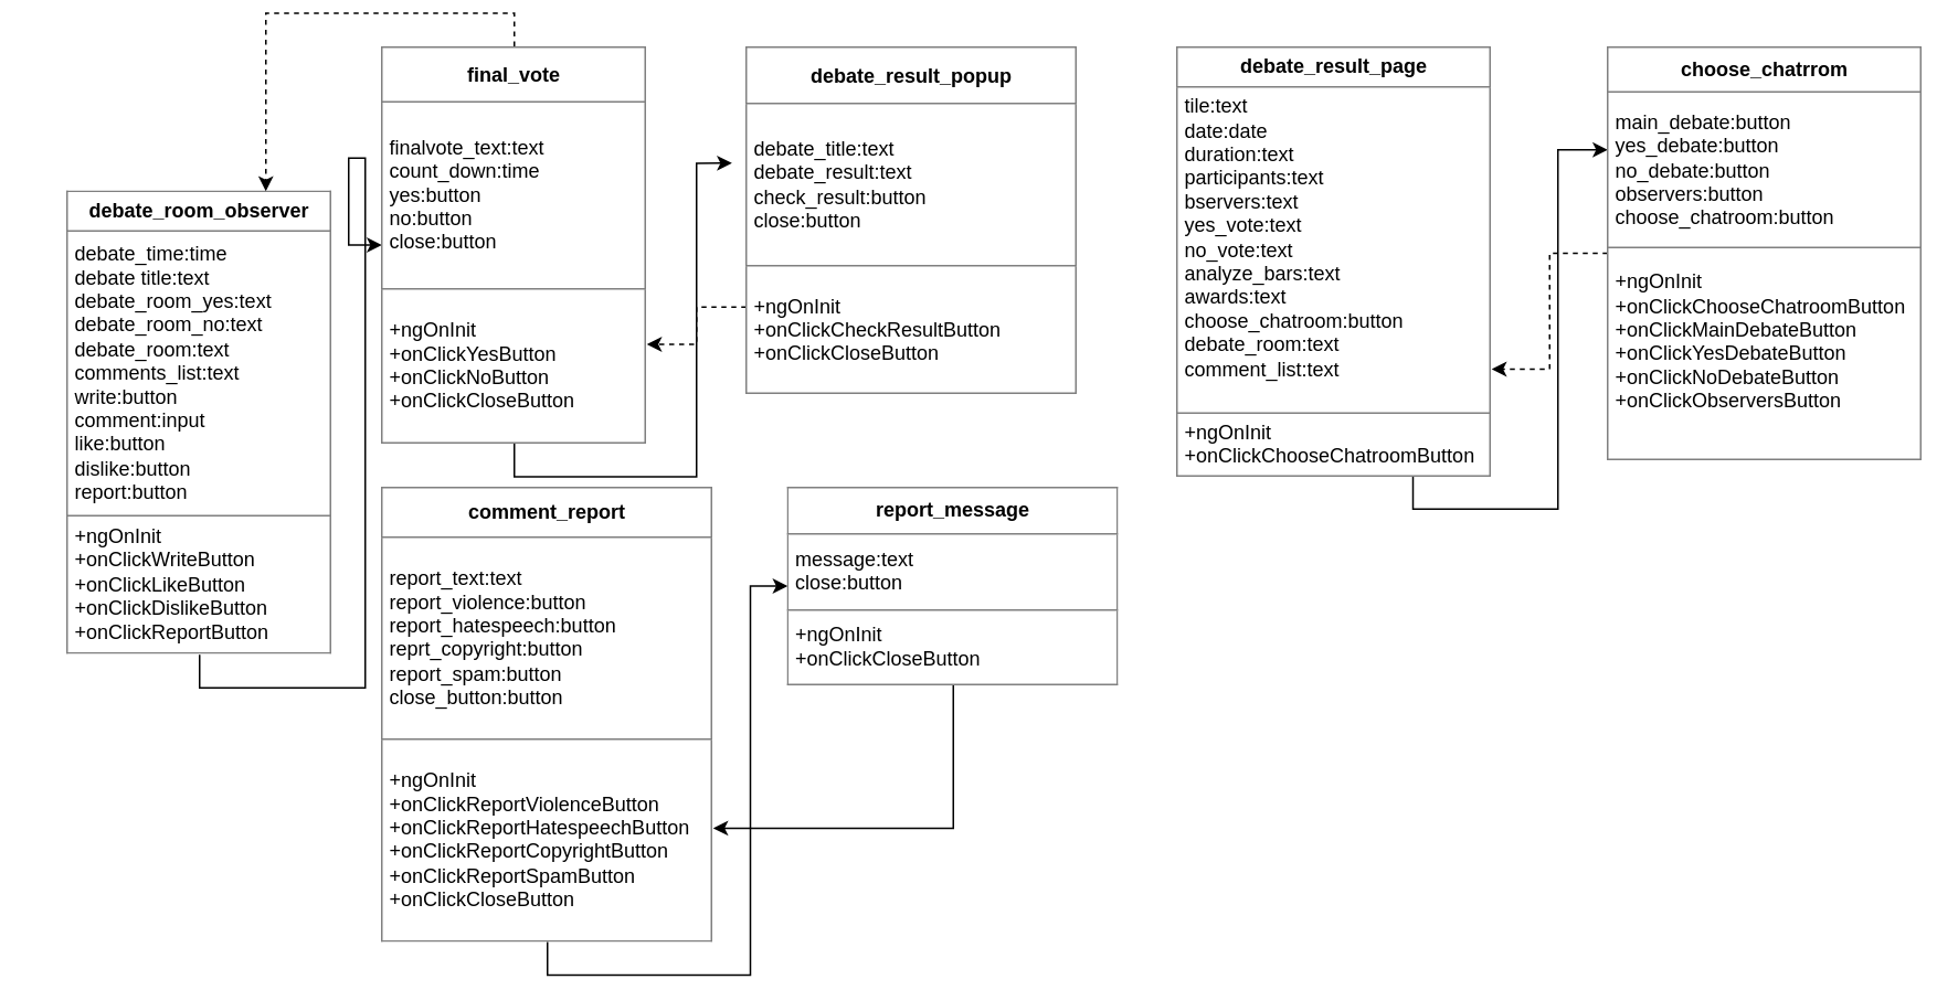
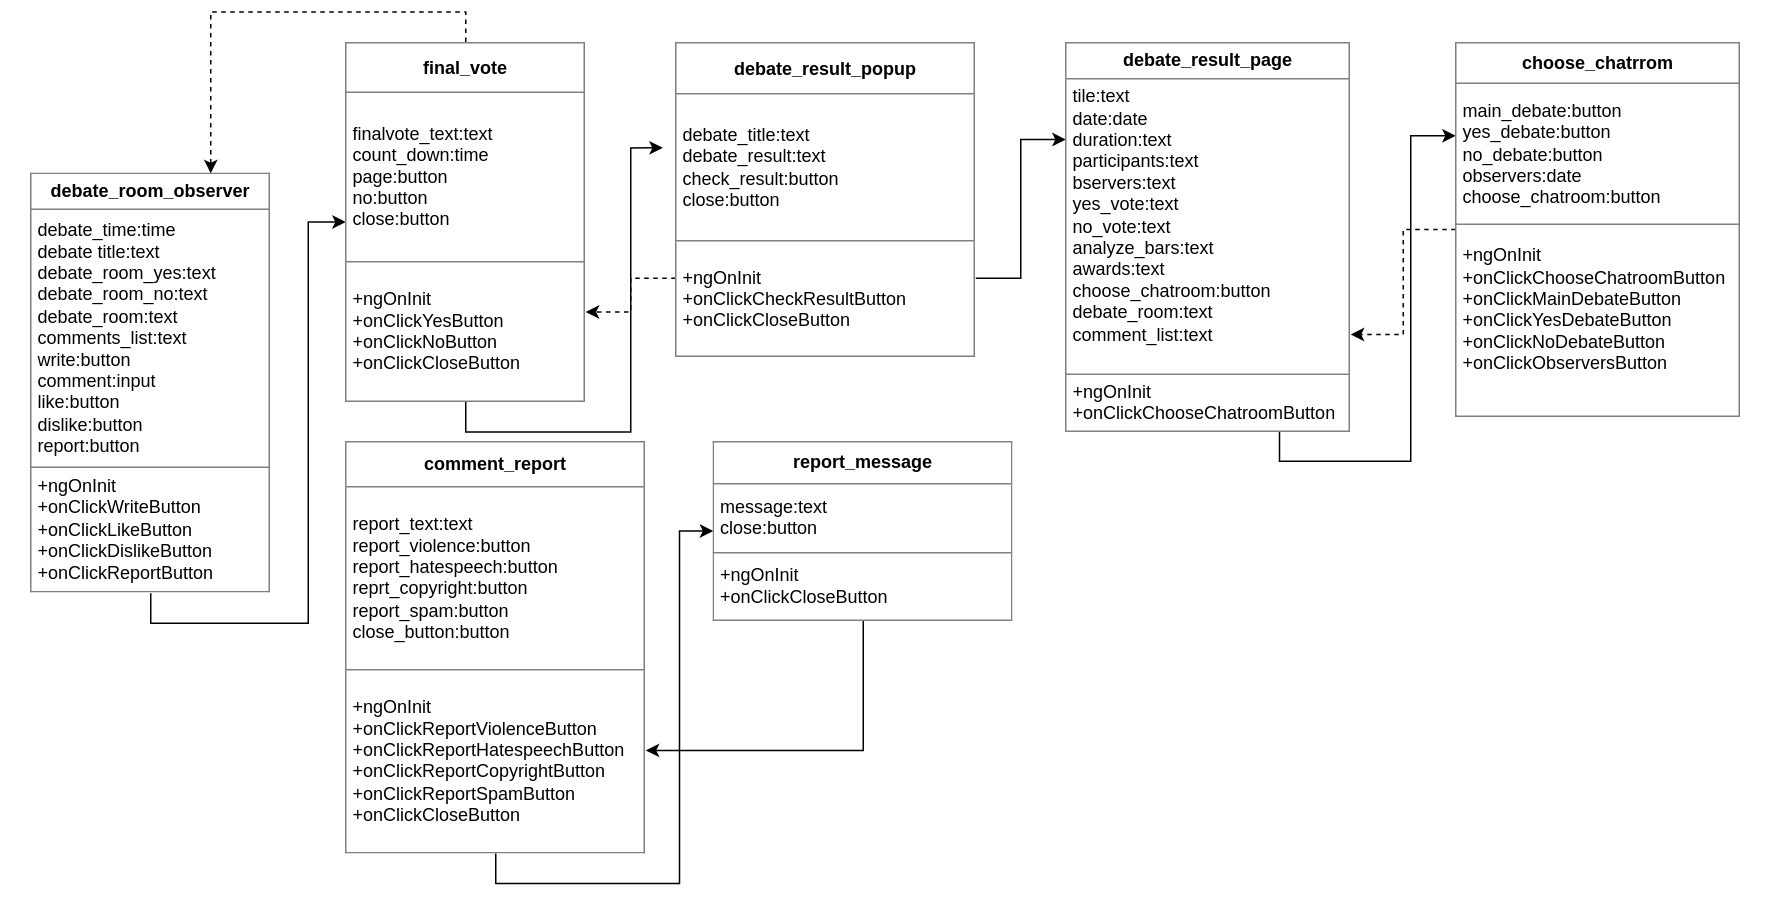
- <mxCell id="11" value="&lt;table border=&quot;1&quot; width=&quot;100%&quot; cellpadding=&quot;4&quot; style=&quot;width: 100% ; height: 100% ; border-collapse: collapse&quot;&gt;&lt;tbody&gt;&lt;tr&gt;&lt;th align=&quot;center&quot;&gt;final_vote&lt;br&gt;&lt;/th&gt;&lt;/tr&gt;&lt;tr&gt;&lt;td align=&quot;center&quot;&gt;&lt;div style=&quot;text-align: left&quot;&gt;finalvote_text:text&lt;/div&gt;&lt;div style=&quot;text-align: left&quot;&gt;count_down:time&lt;/div&gt;&lt;div style=&quot;text-align: left&quot;&gt;yes:button&lt;/div&gt;&lt;div style=&quot;text-align: left&quot;&gt;no:button&lt;/div&gt;&lt;div style=&quot;text-align: left&quot;&gt;close:button&lt;/div&gt;&lt;/td&gt;&lt;/tr&gt;&lt;tr&gt;&lt;td align=&quot;center&quot;&gt;&lt;div style=&quot;text-align: left&quot;&gt;+ngOnInit&lt;br&gt;&lt;/div&gt;&lt;div style=&quot;text-align: left&quot;&gt;+onClickYesButton&lt;/div&gt;&lt;div style=&quot;text-align: left&quot;&gt;+onClickNoButton&lt;/div&gt;&lt;div style=&quot;text-align: left&quot;&gt;+onClickCloseButton&lt;/div&gt;&lt;/td&gt;&lt;/tr&gt;&lt;/tbody&gt;&lt;/table&gt;" parent="1" style="text;html=1;strokeColor=none;fillColor=none;overflow=fill;align=left;" vertex="1"><mxGeometry as="geometry" x="230" y="20.5" width="160" height="240" /></mxCell>
+ <mxCell id="11" value="&lt;table border=&quot;1&quot; width=&quot;100%&quot; cellpadding=&quot;4&quot; style=&quot;width: 100% ; height: 100% ; border-collapse: collapse&quot;&gt;&lt;tbody&gt;&lt;tr&gt;&lt;th align=&quot;center&quot;&gt;final_vote&lt;br&gt;&lt;/th&gt;&lt;/tr&gt;&lt;tr&gt;&lt;td align=&quot;center&quot;&gt;&lt;div style=&quot;text-align: left&quot;&gt;finalvote_text:text&lt;/div&gt;&lt;div style=&quot;text-align: left&quot;&gt;count_down:time&lt;/div&gt;&lt;div style=&quot;text-align: left&quot;&gt;page:button&lt;/div&gt;&lt;div style=&quot;text-align: left&quot;&gt;no:button&lt;/div&gt;&lt;div style=&quot;text-align: left&quot;&gt;close:button&lt;/div&gt;&lt;/td&gt;&lt;/tr&gt;&lt;tr&gt;&lt;td align=&quot;center&quot;&gt;&lt;div style=&quot;text-align: left&quot;&gt;+ngOnInit&lt;br&gt;&lt;/div&gt;&lt;div style=&quot;text-align: left&quot;&gt;+onClickYesButton&lt;/div&gt;&lt;div style=&quot;text-align: left&quot;&gt;+onClickNoButton&lt;/div&gt;&lt;div style=&quot;text-align: left&quot;&gt;+onClickCloseButton&lt;/div&gt;&lt;/td&gt;&lt;/tr&gt;&lt;/tbody&gt;&lt;/table&gt;" parent="1" style="text;html=1;strokeColor=none;fillColor=none;overflow=fill;align=left;" vertex="1"><mxGeometry as="geometry" x="230" y="20.5" width="160" height="240" /></mxCell>
- <mxCell id="18" value="&lt;table border=&quot;1&quot; width=&quot;100%&quot; cellpadding=&quot;4&quot; style=&quot;width: 100% ; height: 100% ; border-collapse: collapse&quot;&gt;&lt;tbody&gt;&lt;tr&gt;&lt;th align=&quot;center&quot;&gt;choose_chatrrom&lt;/th&gt;&lt;/tr&gt;&lt;tr&gt;&lt;td align=&quot;center&quot;&gt;&lt;div style=&quot;text-align: left&quot;&gt;main_debate:button&lt;/div&gt;&lt;div style=&quot;text-align: left&quot;&gt;yes_debate:button&lt;/div&gt;&lt;div style=&quot;text-align: left&quot;&gt;no_debate:button&lt;/div&gt;&lt;div style=&quot;text-align: left&quot;&gt;observers:button&lt;/div&gt;&lt;div style=&quot;text-align: left&quot;&gt;&lt;span&gt;choose_chatroom:button&lt;/span&gt;&lt;br&gt;&lt;/div&gt;&lt;/td&gt;&lt;/tr&gt;&lt;tr&gt;&lt;td align=&quot;center&quot;&gt;&lt;div style=&quot;text-align: left&quot;&gt;+ngOnInit&lt;/div&gt;&lt;div style=&quot;text-align: left&quot;&gt;+onClickChooseChatroomButton&lt;/div&gt;&lt;div style=&quot;text-align: left&quot;&gt;+onClickMainDebateButton&lt;br&gt;&lt;/div&gt;&lt;div style=&quot;text-align: left&quot;&gt;+onClickYesDebateButton&lt;/div&gt;&lt;div style=&quot;text-align: left&quot;&gt;+onClickNoDebateButton&lt;br&gt;&lt;/div&gt;&lt;div style=&quot;text-align: left&quot;&gt;+onClickObserversButton&lt;br&gt;&lt;/div&gt;&lt;div style=&quot;text-align: left&quot;&gt;&lt;br&gt;&lt;/div&gt;&lt;/td&gt;&lt;/tr&gt;&lt;/tbody&gt;&lt;/table&gt;" parent="1" style="text;html=1;strokeColor=none;fillColor=none;overflow=fill;align=left;" vertex="1"><mxGeometry as="geometry" x="970" y="20.5" width="190" height="250" /></mxCell>
+ <mxCell id="18" value="&lt;table border=&quot;1&quot; width=&quot;100%&quot; cellpadding=&quot;4&quot; style=&quot;width: 100% ; height: 100% ; border-collapse: collapse&quot;&gt;&lt;tbody&gt;&lt;tr&gt;&lt;th align=&quot;center&quot;&gt;choose_chatrrom&lt;/th&gt;&lt;/tr&gt;&lt;tr&gt;&lt;td align=&quot;center&quot;&gt;&lt;div style=&quot;text-align: left&quot;&gt;main_debate:button&lt;/div&gt;&lt;div style=&quot;text-align: left&quot;&gt;yes_debate:button&lt;/div&gt;&lt;div style=&quot;text-align: left&quot;&gt;no_debate:button&lt;/div&gt;&lt;div style=&quot;text-align: left&quot;&gt;observers:date&lt;/div&gt;&lt;div style=&quot;text-align: left&quot;&gt;&lt;span&gt;choose_chatroom:button&lt;/span&gt;&lt;br&gt;&lt;/div&gt;&lt;/td&gt;&lt;/tr&gt;&lt;tr&gt;&lt;td align=&quot;center&quot;&gt;&lt;div style=&quot;text-align: left&quot;&gt;+ngOnInit&lt;/div&gt;&lt;div style=&quot;text-align: left&quot;&gt;+onClickChooseChatroomButton&lt;/div&gt;&lt;div style=&quot;text-align: left&quot;&gt;+onClickMainDebateButton&lt;br&gt;&lt;/div&gt;&lt;div style=&quot;text-align: left&quot;&gt;+onClickYesDebateButton&lt;/div&gt;&lt;div style=&quot;text-align: left&quot;&gt;+onClickNoDebateButton&lt;br&gt;&lt;/div&gt;&lt;div style=&quot;text-align: left&quot;&gt;+onClickObserversButton&lt;br&gt;&lt;/div&gt;&lt;div style=&quot;text-align: left&quot;&gt;&lt;br&gt;&lt;/div&gt;&lt;/td&gt;&lt;/tr&gt;&lt;/tbody&gt;&lt;/table&gt;" parent="1" style="text;html=1;strokeColor=none;fillColor=none;overflow=fill;align=left;" vertex="1"><mxGeometry as="geometry" x="970" y="20.5" width="190" height="250" /></mxCell>
+ <mxCell id="13" parent="1" style="edgeStyle=orthogonalEdgeStyle;rounded=0;orthogonalLoop=1;jettySize=auto;html=1;exitX=1;exitY=0.75;exitDx=0;exitDy=0;entryX=0;entryY=0.25;entryDx=0;entryDy=0;" edge="1" source="14" target="7"><mxGeometry as="geometry" relative="1" /></mxCell>
- <mxCell id="3" value="&lt;table border=&quot;1&quot; width=&quot;100%&quot; cellpadding=&quot;4&quot; style=&quot;width: 100% ; height: 100% ; border-collapse: collapse&quot;&gt;&lt;tbody&gt;&lt;tr&gt;&lt;th align=&quot;center&quot;&gt;debate_room_observer&lt;/th&gt;&lt;/tr&gt;&lt;tr&gt;&lt;td align=&quot;center&quot;&gt;&lt;div style=&quot;text-align: left&quot;&gt;debate_time:time&lt;/div&gt;&lt;div style=&quot;text-align: left&quot;&gt;debate title:text&lt;/div&gt;&lt;div style=&quot;text-align: left&quot;&gt;debate_&lt;span&gt;room_yes:text&lt;/span&gt;&lt;/div&gt;&lt;div style=&quot;text-align: left&quot;&gt;debate_room_no:text&lt;/div&gt;&lt;div style=&quot;text-align: left&quot;&gt;debate_room:text&lt;/div&gt;&lt;div style=&quot;text-align: left&quot;&gt;comments_list:text&lt;/div&gt;&lt;div style=&quot;text-align: left&quot;&gt;write:button&lt;/div&gt;&lt;div style=&quot;text-align: left&quot;&gt;comment:input&lt;/div&gt;&lt;div style=&quot;text-align: left&quot;&gt;like:button&lt;/div&gt;&lt;div style=&quot;text-align: left&quot;&gt;dislike:button&lt;/div&gt;&lt;div style=&quot;text-align: left&quot;&gt;report:button&lt;/div&gt;&lt;/td&gt;&lt;/tr&gt;&lt;tr&gt;&lt;td align=&quot;center&quot;&gt;&lt;div style=&quot;text-align: left&quot;&gt;+ngOnInit&lt;br&gt;&lt;/div&gt;&lt;div style=&quot;text-align: left&quot;&gt;+onClickWriteButton&lt;br&gt;&lt;/div&gt;&lt;div style=&quot;text-align: left&quot;&gt;+onClickLikeButton&lt;/div&gt;&lt;div style=&quot;text-align: left&quot;&gt;+onClickDislikeButton&lt;br&gt;&lt;/div&gt;&lt;div style=&quot;text-align: left&quot;&gt;+onClickReportButton&lt;/div&gt;&lt;/td&gt;&lt;/tr&gt;&lt;/tbody&gt;&lt;/table&gt;" parent="1" style="text;html=1;strokeColor=none;fillColor=none;overflow=fill;align=left;" vertex="1"><mxGeometry x="40" y="108" as="geometry" width="160" height="280" /></mxCell>
+ <mxCell id="3" value="&lt;table border=&quot;1&quot; width=&quot;100%&quot; cellpadding=&quot;4&quot; style=&quot;width: 100% ; height: 100% ; border-collapse: collapse&quot;&gt;&lt;tbody&gt;&lt;tr&gt;&lt;th align=&quot;center&quot;&gt;debate_room_observer&lt;/th&gt;&lt;/tr&gt;&lt;tr&gt;&lt;td align=&quot;center&quot;&gt;&lt;div style=&quot;text-align: left&quot;&gt;debate_time:time&lt;/div&gt;&lt;div style=&quot;text-align: left&quot;&gt;debate title:text&lt;/div&gt;&lt;div style=&quot;text-align: left&quot;&gt;debate_&lt;span&gt;room_yes:text&lt;/span&gt;&lt;/div&gt;&lt;div style=&quot;text-align: left&quot;&gt;debate_room_no:text&lt;/div&gt;&lt;div style=&quot;text-align: left&quot;&gt;debate_room:text&lt;/div&gt;&lt;div style=&quot;text-align: left&quot;&gt;comments_list:text&lt;/div&gt;&lt;div style=&quot;text-align: left&quot;&gt;write:button&lt;/div&gt;&lt;div style=&quot;text-align: left&quot;&gt;comment:input&lt;/div&gt;&lt;div style=&quot;text-align: left&quot;&gt;like:button&lt;/div&gt;&lt;div style=&quot;text-align: left&quot;&gt;dislike:button&lt;/div&gt;&lt;div style=&quot;text-align: left&quot;&gt;report:button&lt;/div&gt;&lt;/td&gt;&lt;/tr&gt;&lt;tr&gt;&lt;td align=&quot;center&quot;&gt;&lt;div style=&quot;text-align: left&quot;&gt;+ngOnInit&lt;br&gt;&lt;/div&gt;&lt;div style=&quot;text-align: left&quot;&gt;+onClickWriteButton&lt;br&gt;&lt;/div&gt;&lt;div style=&quot;text-align: left&quot;&gt;+onClickLikeButton&lt;/div&gt;&lt;div style=&quot;text-align: left&quot;&gt;+onClickDislikeButton&lt;br&gt;&lt;/div&gt;&lt;div style=&quot;text-align: left&quot;&gt;+onClickReportButton&lt;/div&gt;&lt;/td&gt;&lt;/tr&gt;&lt;/tbody&gt;&lt;/table&gt;" parent="1" style="text;html=1;strokeColor=none;fillColor=none;overflow=fill;align=left;" vertex="1"><mxGeometry as="geometry" x="20" y="108" width="160" height="280" /></mxCell>
